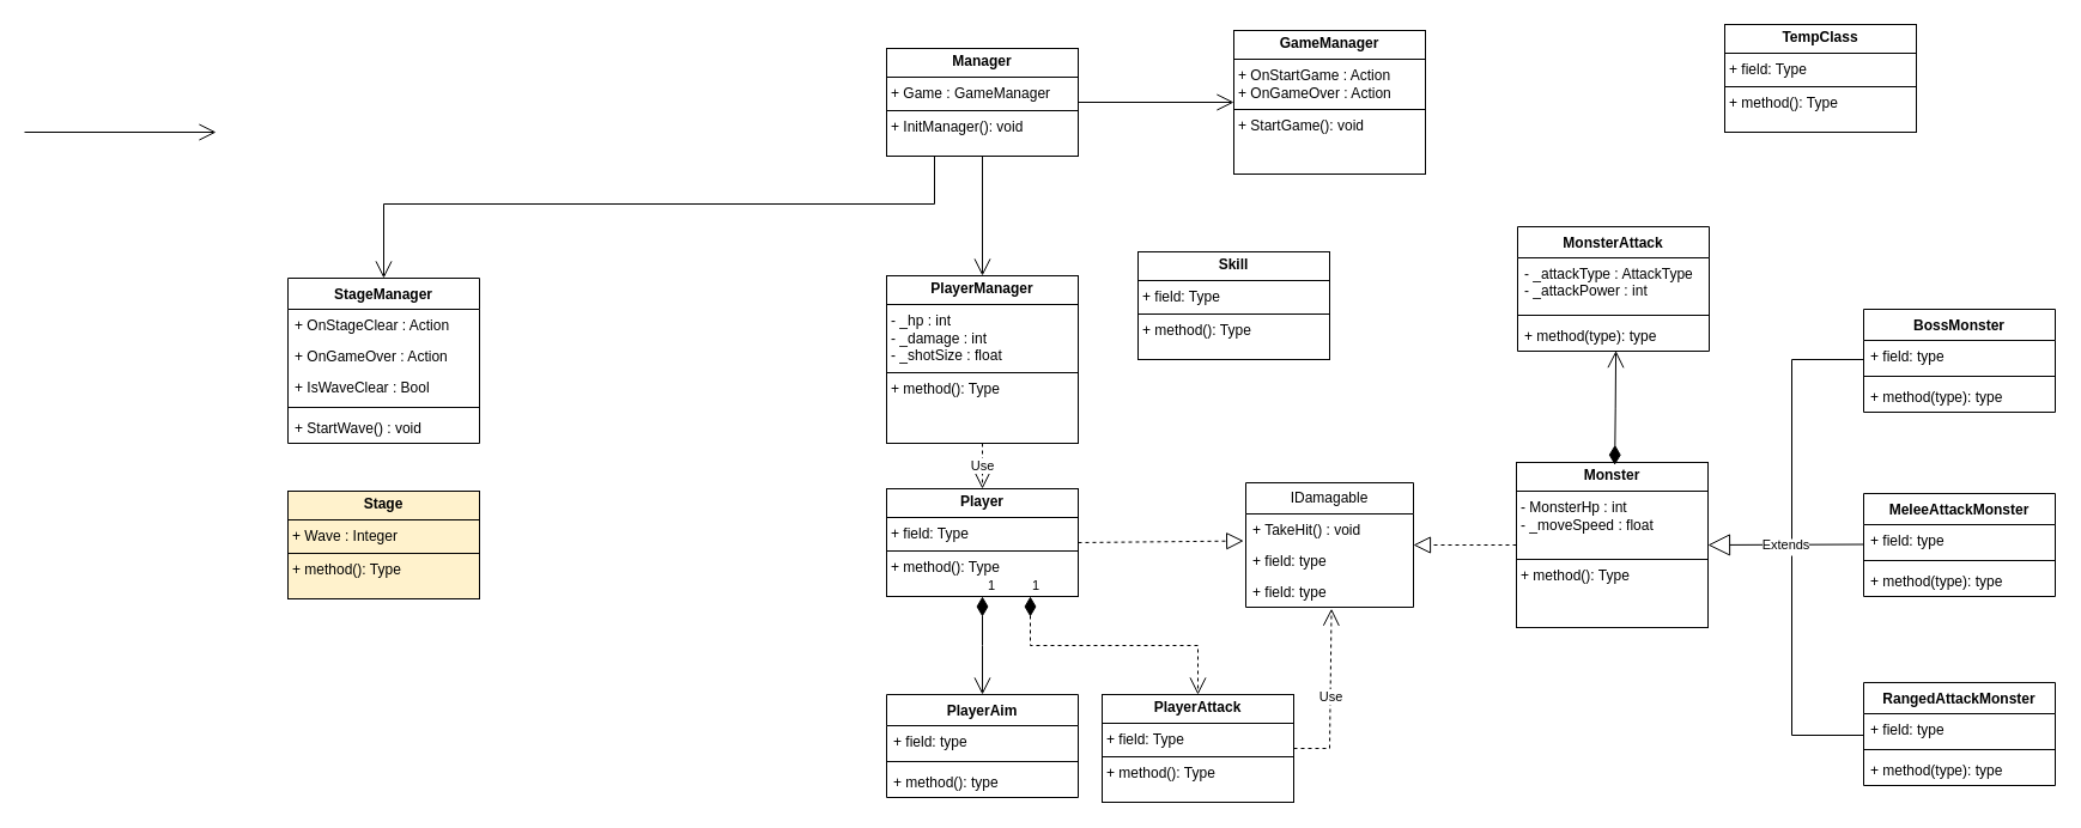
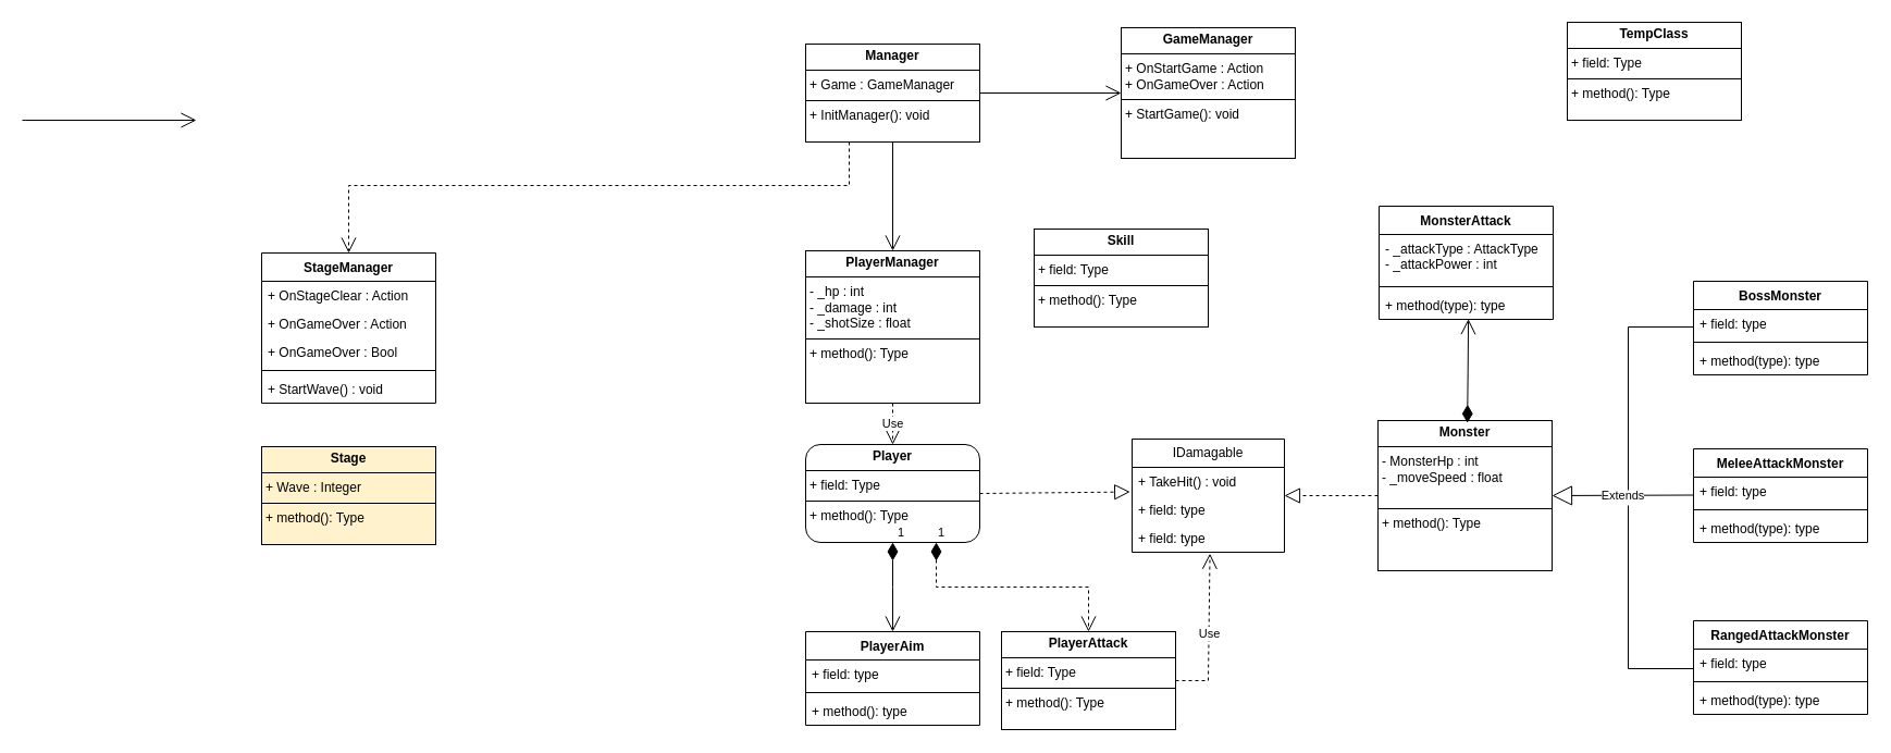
- <mxCell id="27" value="" style="endArrow=open;endFill=1;endSize=12;html=1;rounded=0;exitX=0.25;exitY=1;exitDx=0;exitDy=0;entryX=0.5;entryY=0;entryDx=0;entryDy=0;" edge="1" parent="1" source="5" target="12"><mxGeometry width="160" relative="1" as="geometry"><mxPoint x="520" y="120" as="sourcePoint" /><mxPoint x="680" y="120" as="targetPoint" /><Array as="points"><mxPoint x="780" y="170" /><mxPoint x="320" y="170" /></Array></mxGeometry></mxCell>
+ <mxCell id="27" value="" style="endArrow=open;endFill=1;endSize=12;html=1;rounded=0;exitX=0.25;exitY=1;exitDx=0;exitDy=0;entryX=0.5;entryY=0;entryDx=0;entryDy=0;dashed=1;" edge="1" parent="1" source="5" target="12"><mxGeometry width="160" relative="1" as="geometry"><mxPoint x="520" y="120" as="sourcePoint" /><mxPoint x="680" y="120" as="targetPoint" /><Array as="points"><mxPoint x="780" y="170" /><mxPoint x="320" y="170" /></Array></mxGeometry></mxCell>
- <mxCell id="15" value="+ IsWaveClear : Bool" style="text;strokeColor=none;fillColor=none;align=left;verticalAlign=top;spacingLeft=4;spacingRight=4;overflow=hidden;rotatable=0;points=[[0,0.5],[1,0.5]];portConstraint=eastwest;whiteSpace=wrap;html=1;" vertex="1" parent="12"><mxGeometry y="78" width="160" height="26" as="geometry" /></mxCell>
+ <mxCell id="15" value="+ OnGameOver : Bool" style="text;strokeColor=none;fillColor=none;align=left;verticalAlign=top;spacingLeft=4;spacingRight=4;overflow=hidden;rotatable=0;points=[[0,0.5],[1,0.5]];portConstraint=eastwest;whiteSpace=wrap;html=1;" vertex="1" parent="12"><mxGeometry y="78" width="160" height="26" as="geometry" /></mxCell>
- <mxCell id="6" value="&lt;p style=&quot;margin:0px;margin-top:4px;text-align:center;&quot;&gt;&lt;b&gt;Player&lt;/b&gt;&lt;/p&gt;&lt;hr size=&quot;1&quot; style=&quot;border-style:solid;&quot;&gt;&lt;p style=&quot;margin:0px;margin-left:4px;&quot;&gt;+ field: Type&lt;/p&gt;&lt;hr size=&quot;1&quot; style=&quot;border-style:solid;&quot;&gt;&lt;p style=&quot;margin:0px;margin-left:4px;&quot;&gt;+ method(): Type&lt;/p&gt;" style="verticalAlign=top;align=left;overflow=fill;html=1;whiteSpace=wrap;" vertex="1" parent="1"><mxGeometry x="740" y="408" width="160" height="90" as="geometry" /></mxCell>
+ <mxCell id="6" value="&lt;p style=&quot;margin:0px;margin-top:4px;text-align:center;&quot;&gt;&lt;b&gt;Player&lt;/b&gt;&lt;/p&gt;&lt;hr size=&quot;1&quot; style=&quot;border-style:solid;&quot;&gt;&lt;p style=&quot;margin:0px;margin-left:4px;&quot;&gt;+ field: Type&lt;/p&gt;&lt;hr size=&quot;1&quot; style=&quot;border-style:solid;&quot;&gt;&lt;p style=&quot;margin:0px;margin-left:4px;&quot;&gt;+ method(): Type&lt;/p&gt;" style="verticalAlign=top;align=left;overflow=fill;html=1;whiteSpace=wrap;rounded=1;" vertex="1" parent="1"><mxGeometry x="740" y="408" width="160" height="90" as="geometry" /></mxCell>
